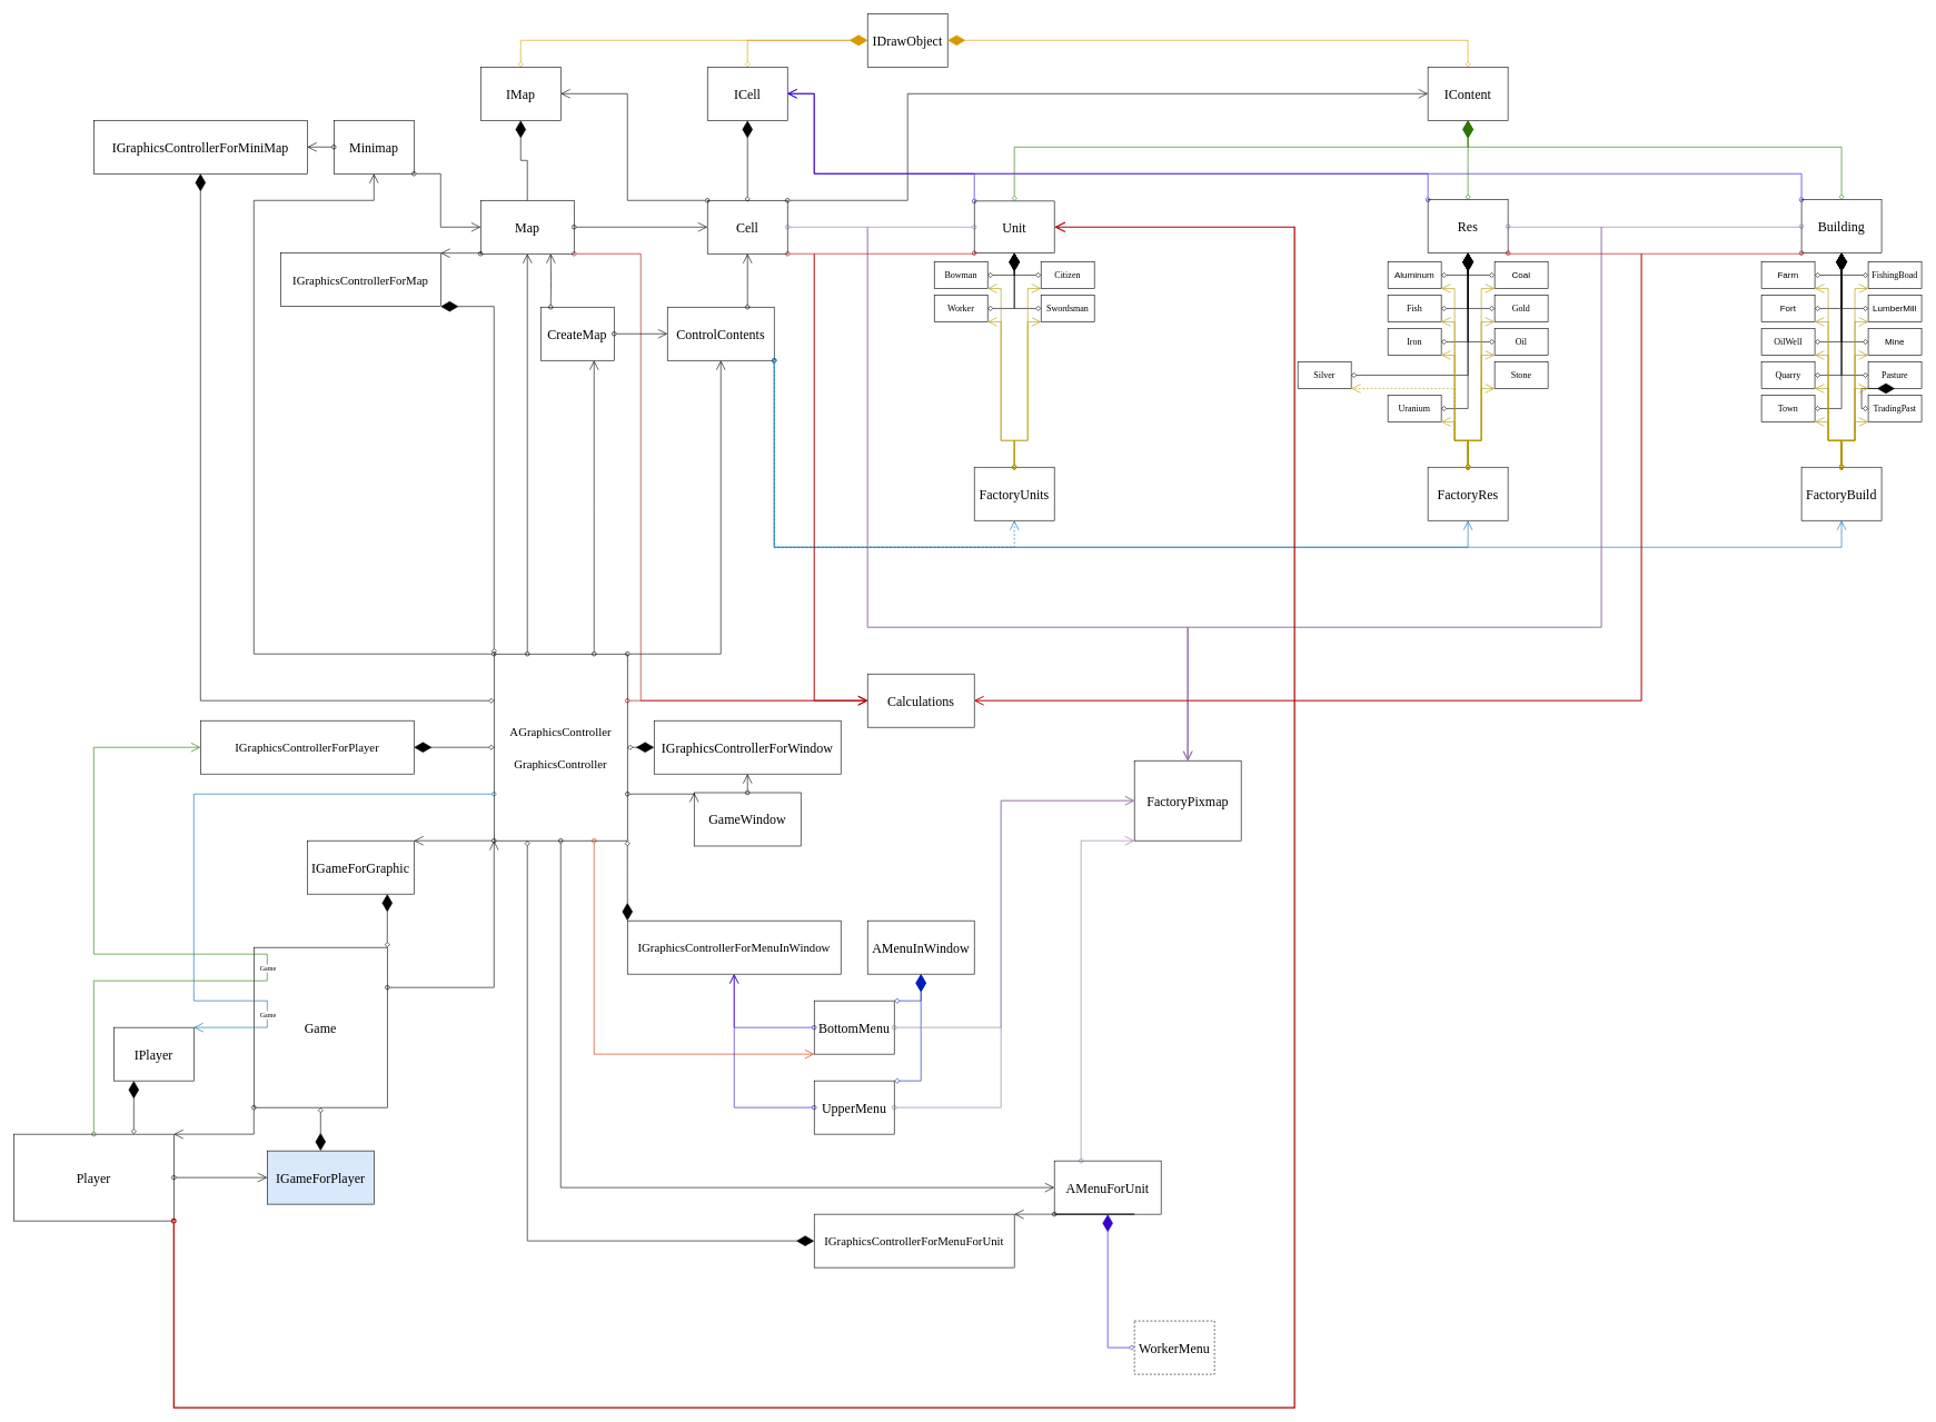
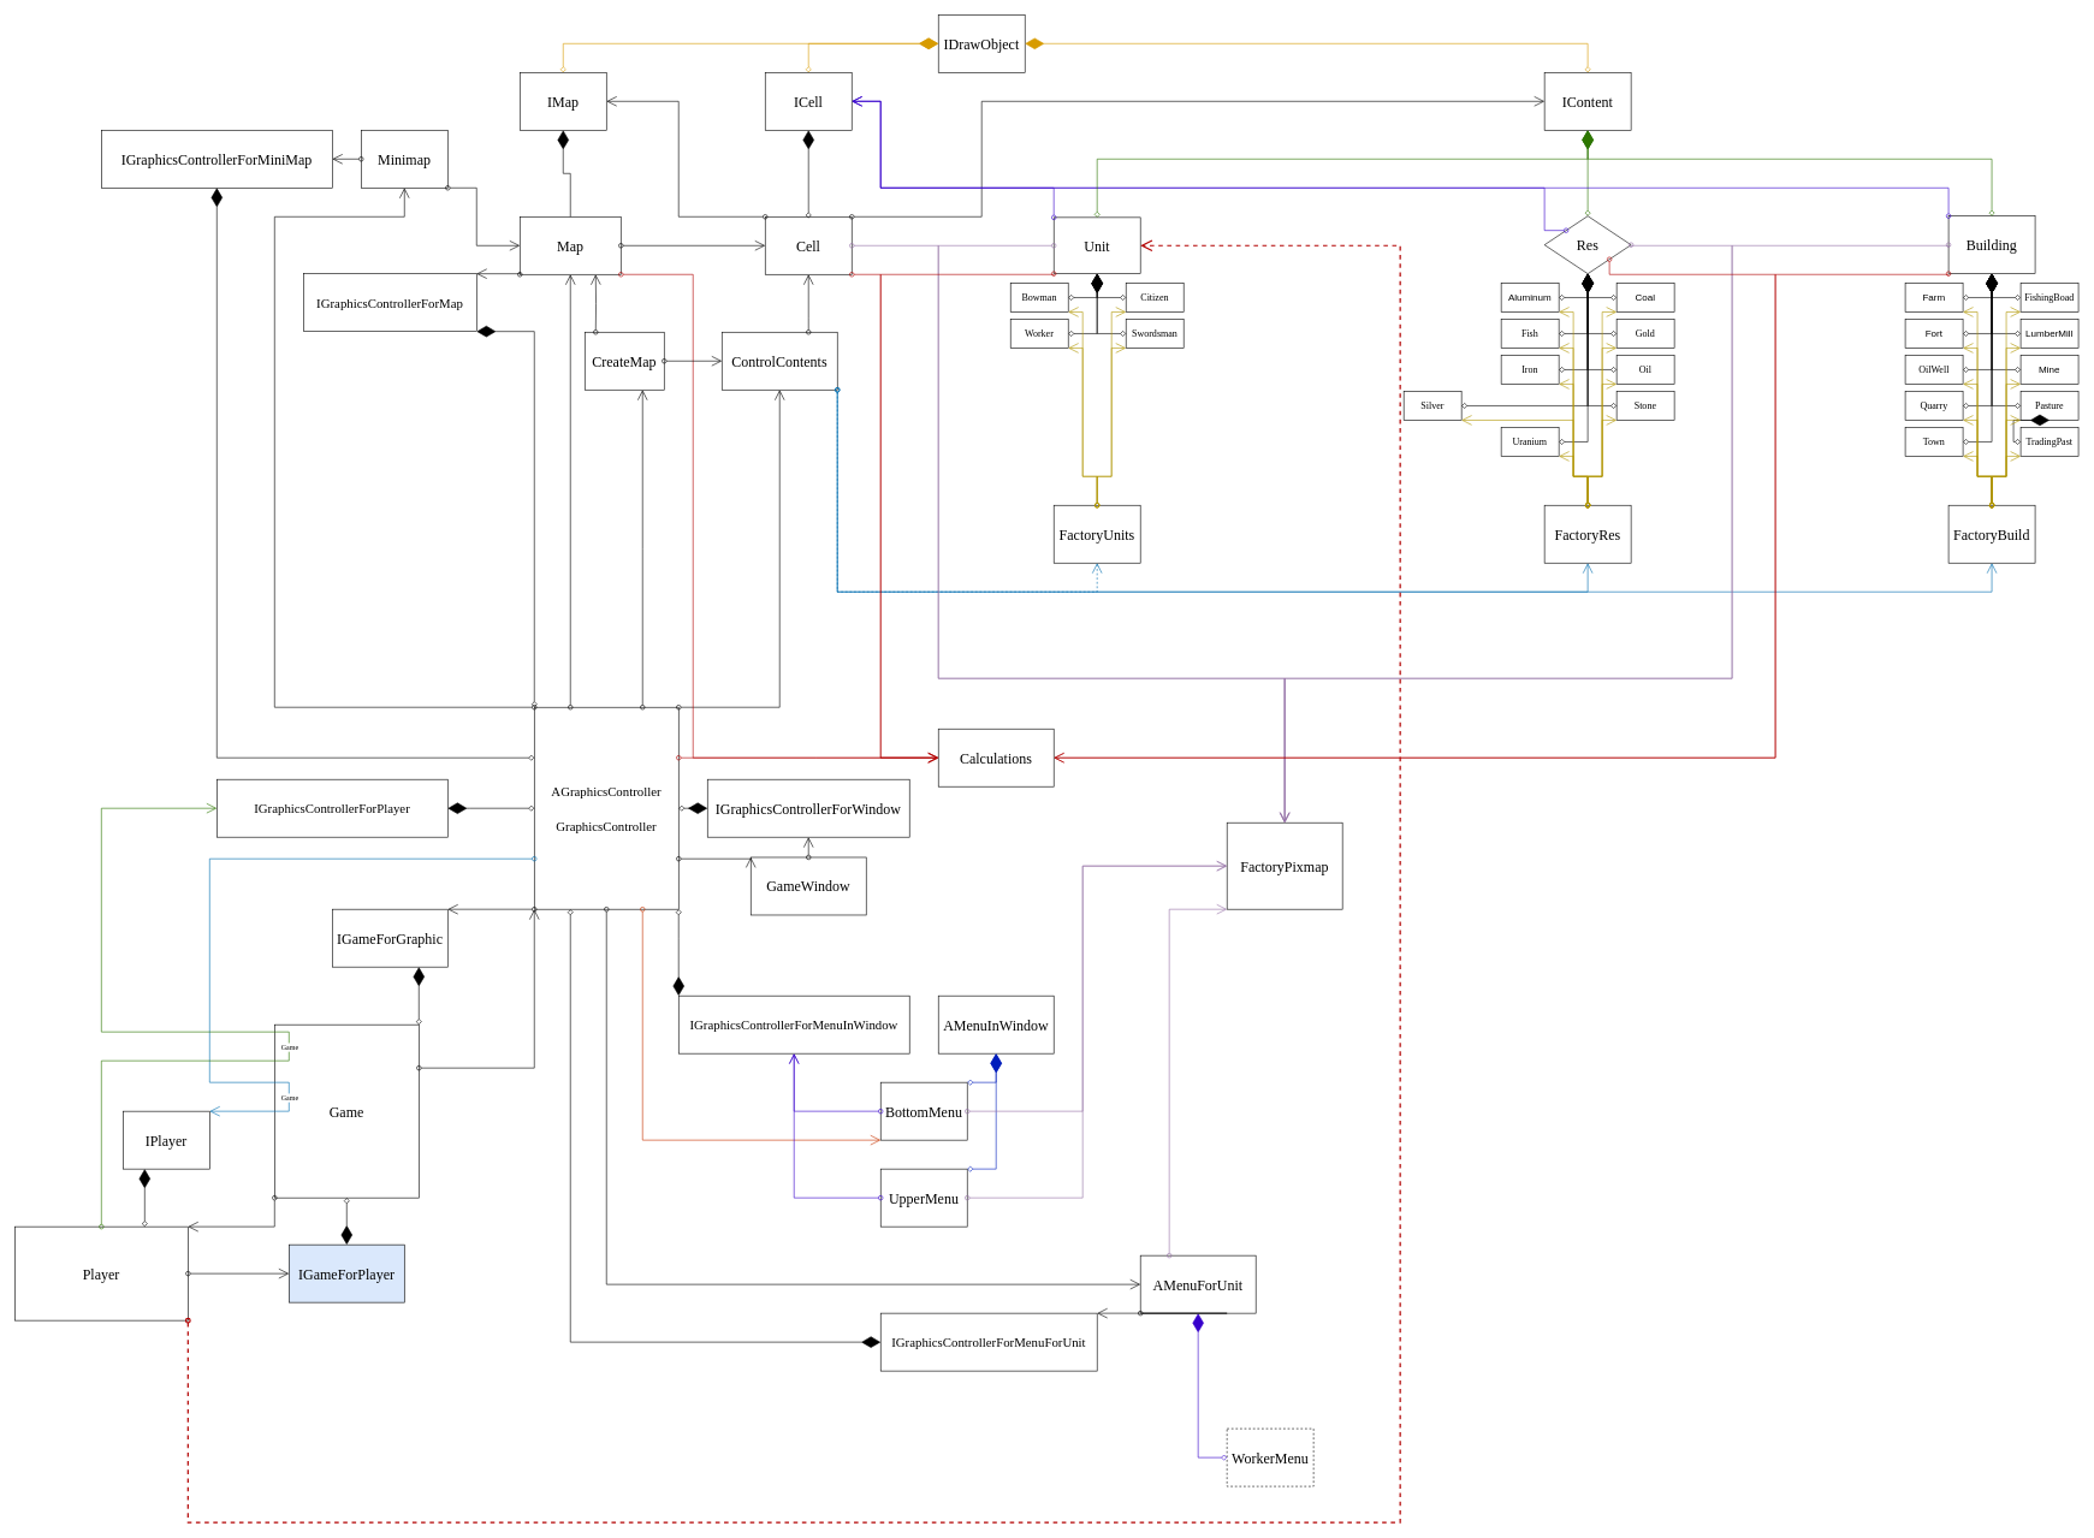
- <mxCell id="48" value="Res" style="rounded=0;whiteSpace=wrap;html=1;fontSize=20;fontFamily=Times New Roman;" parent="1" vertex="1"><mxGeometry x="2140" y="299" width="120" height="80" as="geometry" /></mxCell>
+ <mxCell id="48" value="Res" style="rhombus;whiteSpace=wrap;html=1;fontSize=20;fontFamily=Times New Roman;" parent="1" vertex="1"><mxGeometry x="2140" y="299" width="120" height="80" as="geometry" /></mxCell>
+ <mxCell id="36" value="" style="endArrow=diamondThin;endFill=1;endSize=24;html=1;rounded=0;fontFamily=Times New Roman;fontSize=20;edgeStyle=orthogonalEdgeStyle;entryX=0.5;entryY=1;entryDx=0;entryDy=0;exitX=0;exitY=0.5;exitDx=0;exitDy=0;startArrow=diamond;startFill=0;" parent="1" source="29" target="48" edge="1"><mxGeometry width="160" relative="1" as="geometry"><mxPoint x="1470" y="492" as="sourcePoint" /><mxPoint x="1630" y="492" as="targetPoint" /></mxGeometry></mxCell>
- <mxCell id="114" value="" style="endArrow=open;endFill=1;endSize=12;html=1;rounded=0;edgeStyle=orthogonalEdgeStyle;entryX=1;entryY=1;entryDx=0;entryDy=0;fillColor=#e3c800;strokeColor=#B09500;startArrow=oval;startFill=0;exitX=0.5;exitY=0;exitDx=0;exitDy=0;dashed=1;" edge="1" parent="1" source="71" target="28"><mxGeometry width="160" relative="1" as="geometry"><mxPoint x="1780" y="700" as="sourcePoint" /><mxPoint x="1840" y="472" as="targetPoint" /><Array as="points"><mxPoint x="2200" y="660" /><mxPoint x="2180" y="660" /><mxPoint x="2180" y="582" /></Array></mxGeometry></mxCell>
+ <mxCell id="114" value="" style="endArrow=open;endFill=1;endSize=12;html=1;rounded=0;edgeStyle=orthogonalEdgeStyle;entryX=1;entryY=1;entryDx=0;entryDy=0;fillColor=#e3c800;strokeColor=#B09500;startArrow=oval;startFill=0;exitX=0.5;exitY=0;exitDx=0;exitDy=0;" edge="1" parent="1" source="71" target="28"><mxGeometry width="160" relative="1" as="geometry"><mxPoint x="1780" y="700" as="sourcePoint" /><mxPoint x="1840" y="472" as="targetPoint" /><Array as="points"><mxPoint x="2200" y="660" /><mxPoint x="2180" y="660" /><mxPoint x="2180" y="582" /></Array></mxGeometry></mxCell>
- <mxCell id="173" value="" style="endArrow=open;endFill=1;endSize=12;html=1;rounded=0;fontFamily=Times New Roman;fontSize=10;edgeStyle=orthogonalEdgeStyle;exitX=1;exitY=1;exitDx=0;exitDy=0;entryX=1;entryY=0.5;entryDx=0;entryDy=0;startArrow=oval;startFill=0;fillColor=#e51400;strokeColor=#B20000;strokeWidth=2;" edge="1" parent="1" source="166" target="50"><mxGeometry width="160" relative="1" as="geometry"><mxPoint x="1920" y="1140" as="sourcePoint" /><mxPoint x="2020" y="340" as="targetPoint" /><Array as="points"><mxPoint x="260" y="2110" /><mxPoint x="1940" y="2110" /><mxPoint x="1940" y="340" /></Array></mxGeometry></mxCell>
+ <mxCell id="173" value="" style="endArrow=open;endFill=1;endSize=12;html=1;rounded=0;fontFamily=Times New Roman;fontSize=10;edgeStyle=orthogonalEdgeStyle;exitX=1;exitY=1;exitDx=0;exitDy=0;entryX=1;entryY=0.5;entryDx=0;entryDy=0;startArrow=oval;startFill=0;fillColor=#e51400;strokeColor=#B20000;strokeWidth=2;dashed=1;" edge="1" parent="1" source="166" target="50"><mxGeometry width="160" relative="1" as="geometry"><mxPoint x="1920" y="1140" as="sourcePoint" /><mxPoint x="2020" y="340" as="targetPoint" /><Array as="points"><mxPoint x="260" y="2110" /><mxPoint x="1940" y="2110" /><mxPoint x="1940" y="340" /></Array></mxGeometry></mxCell>
